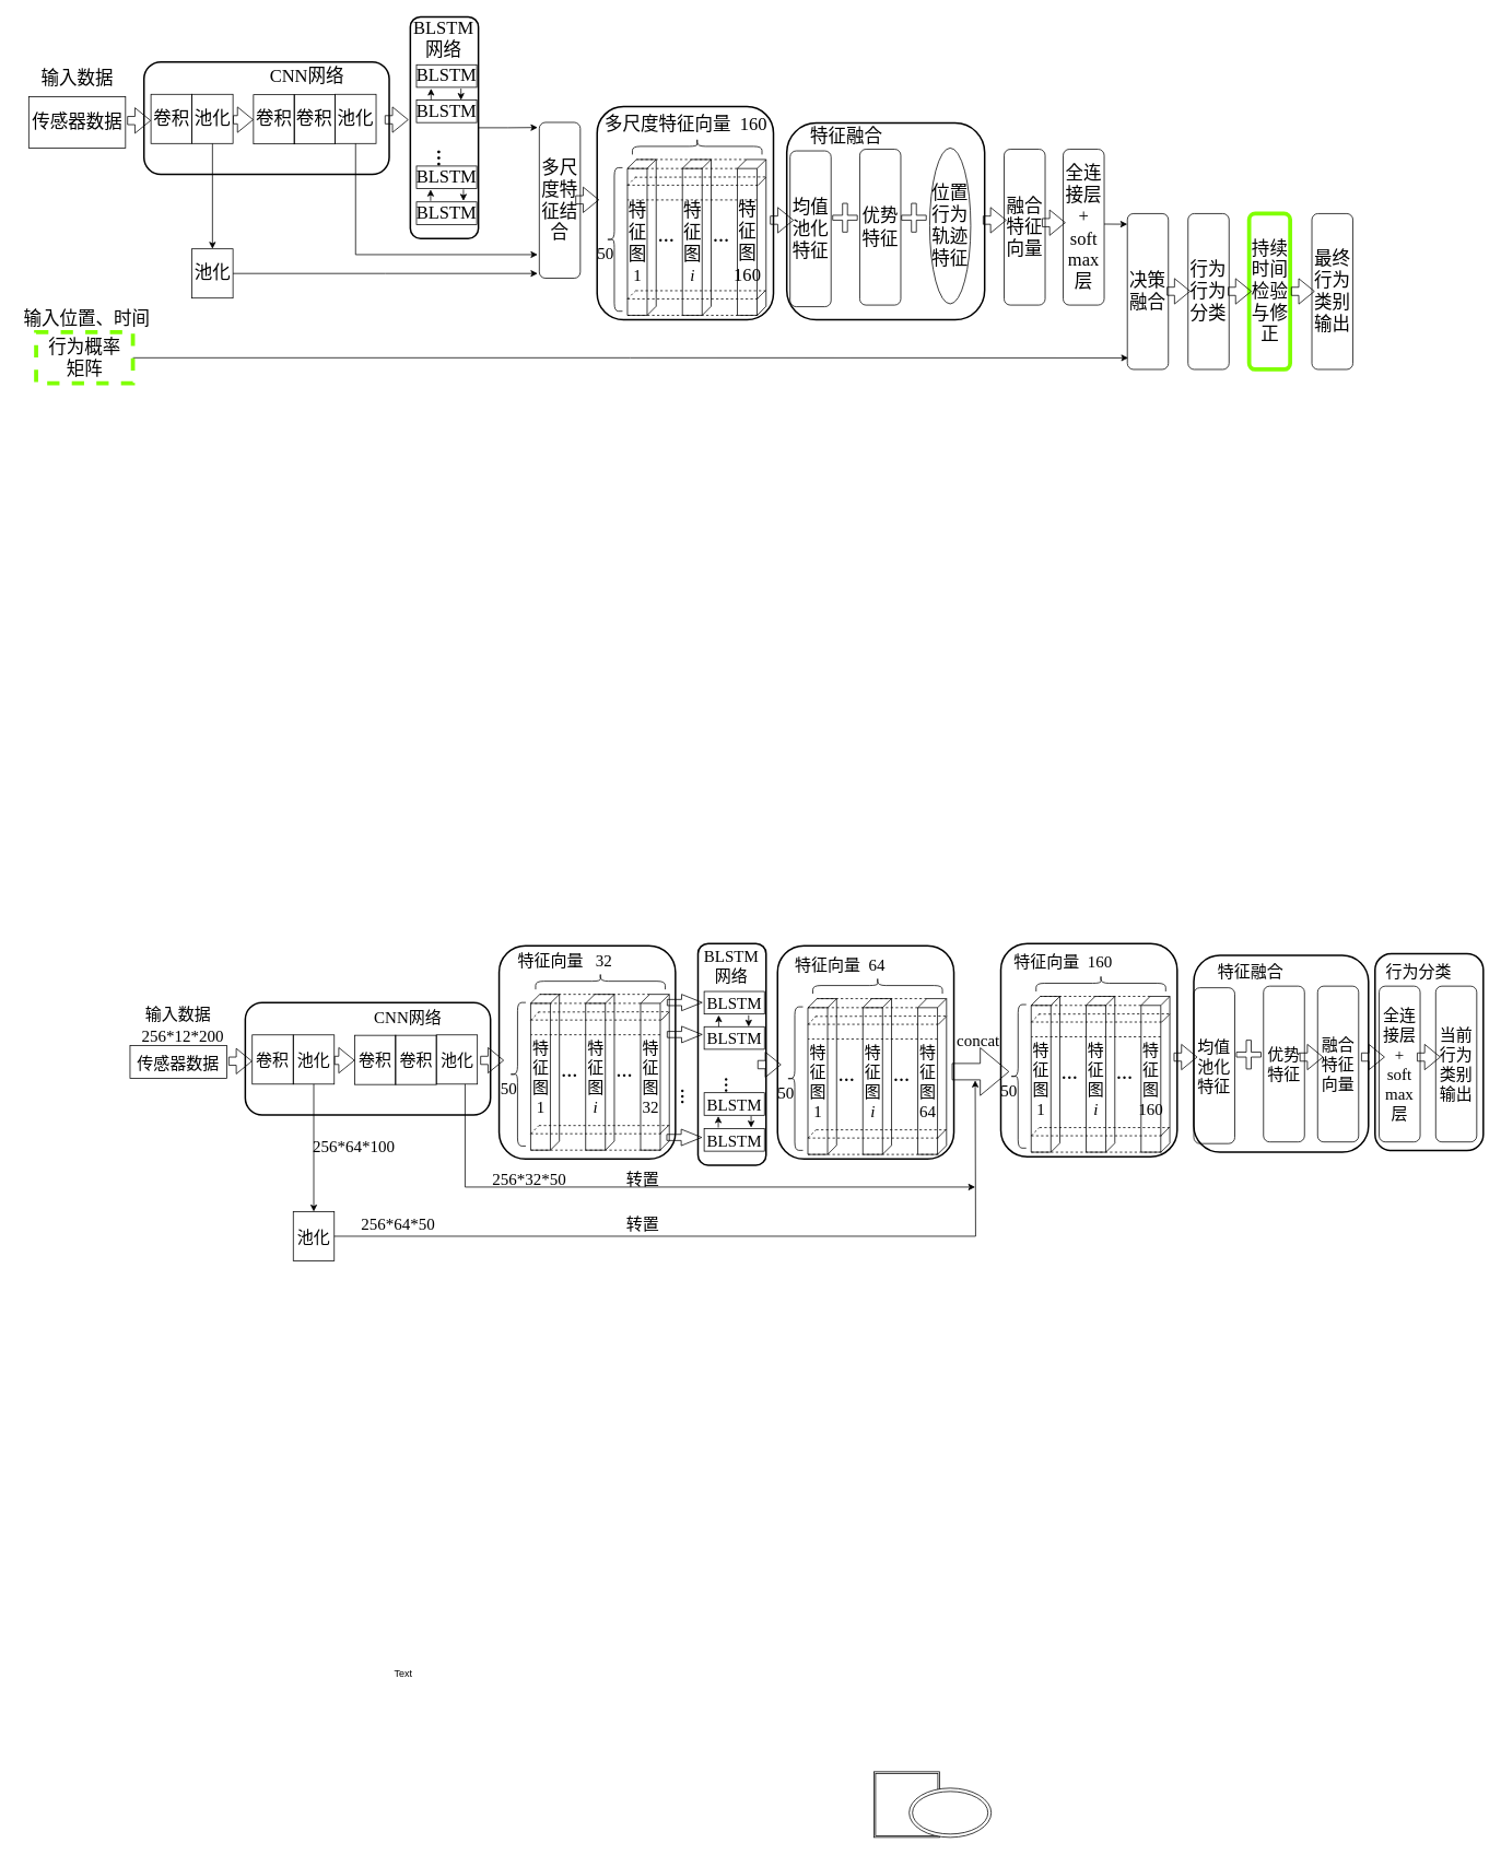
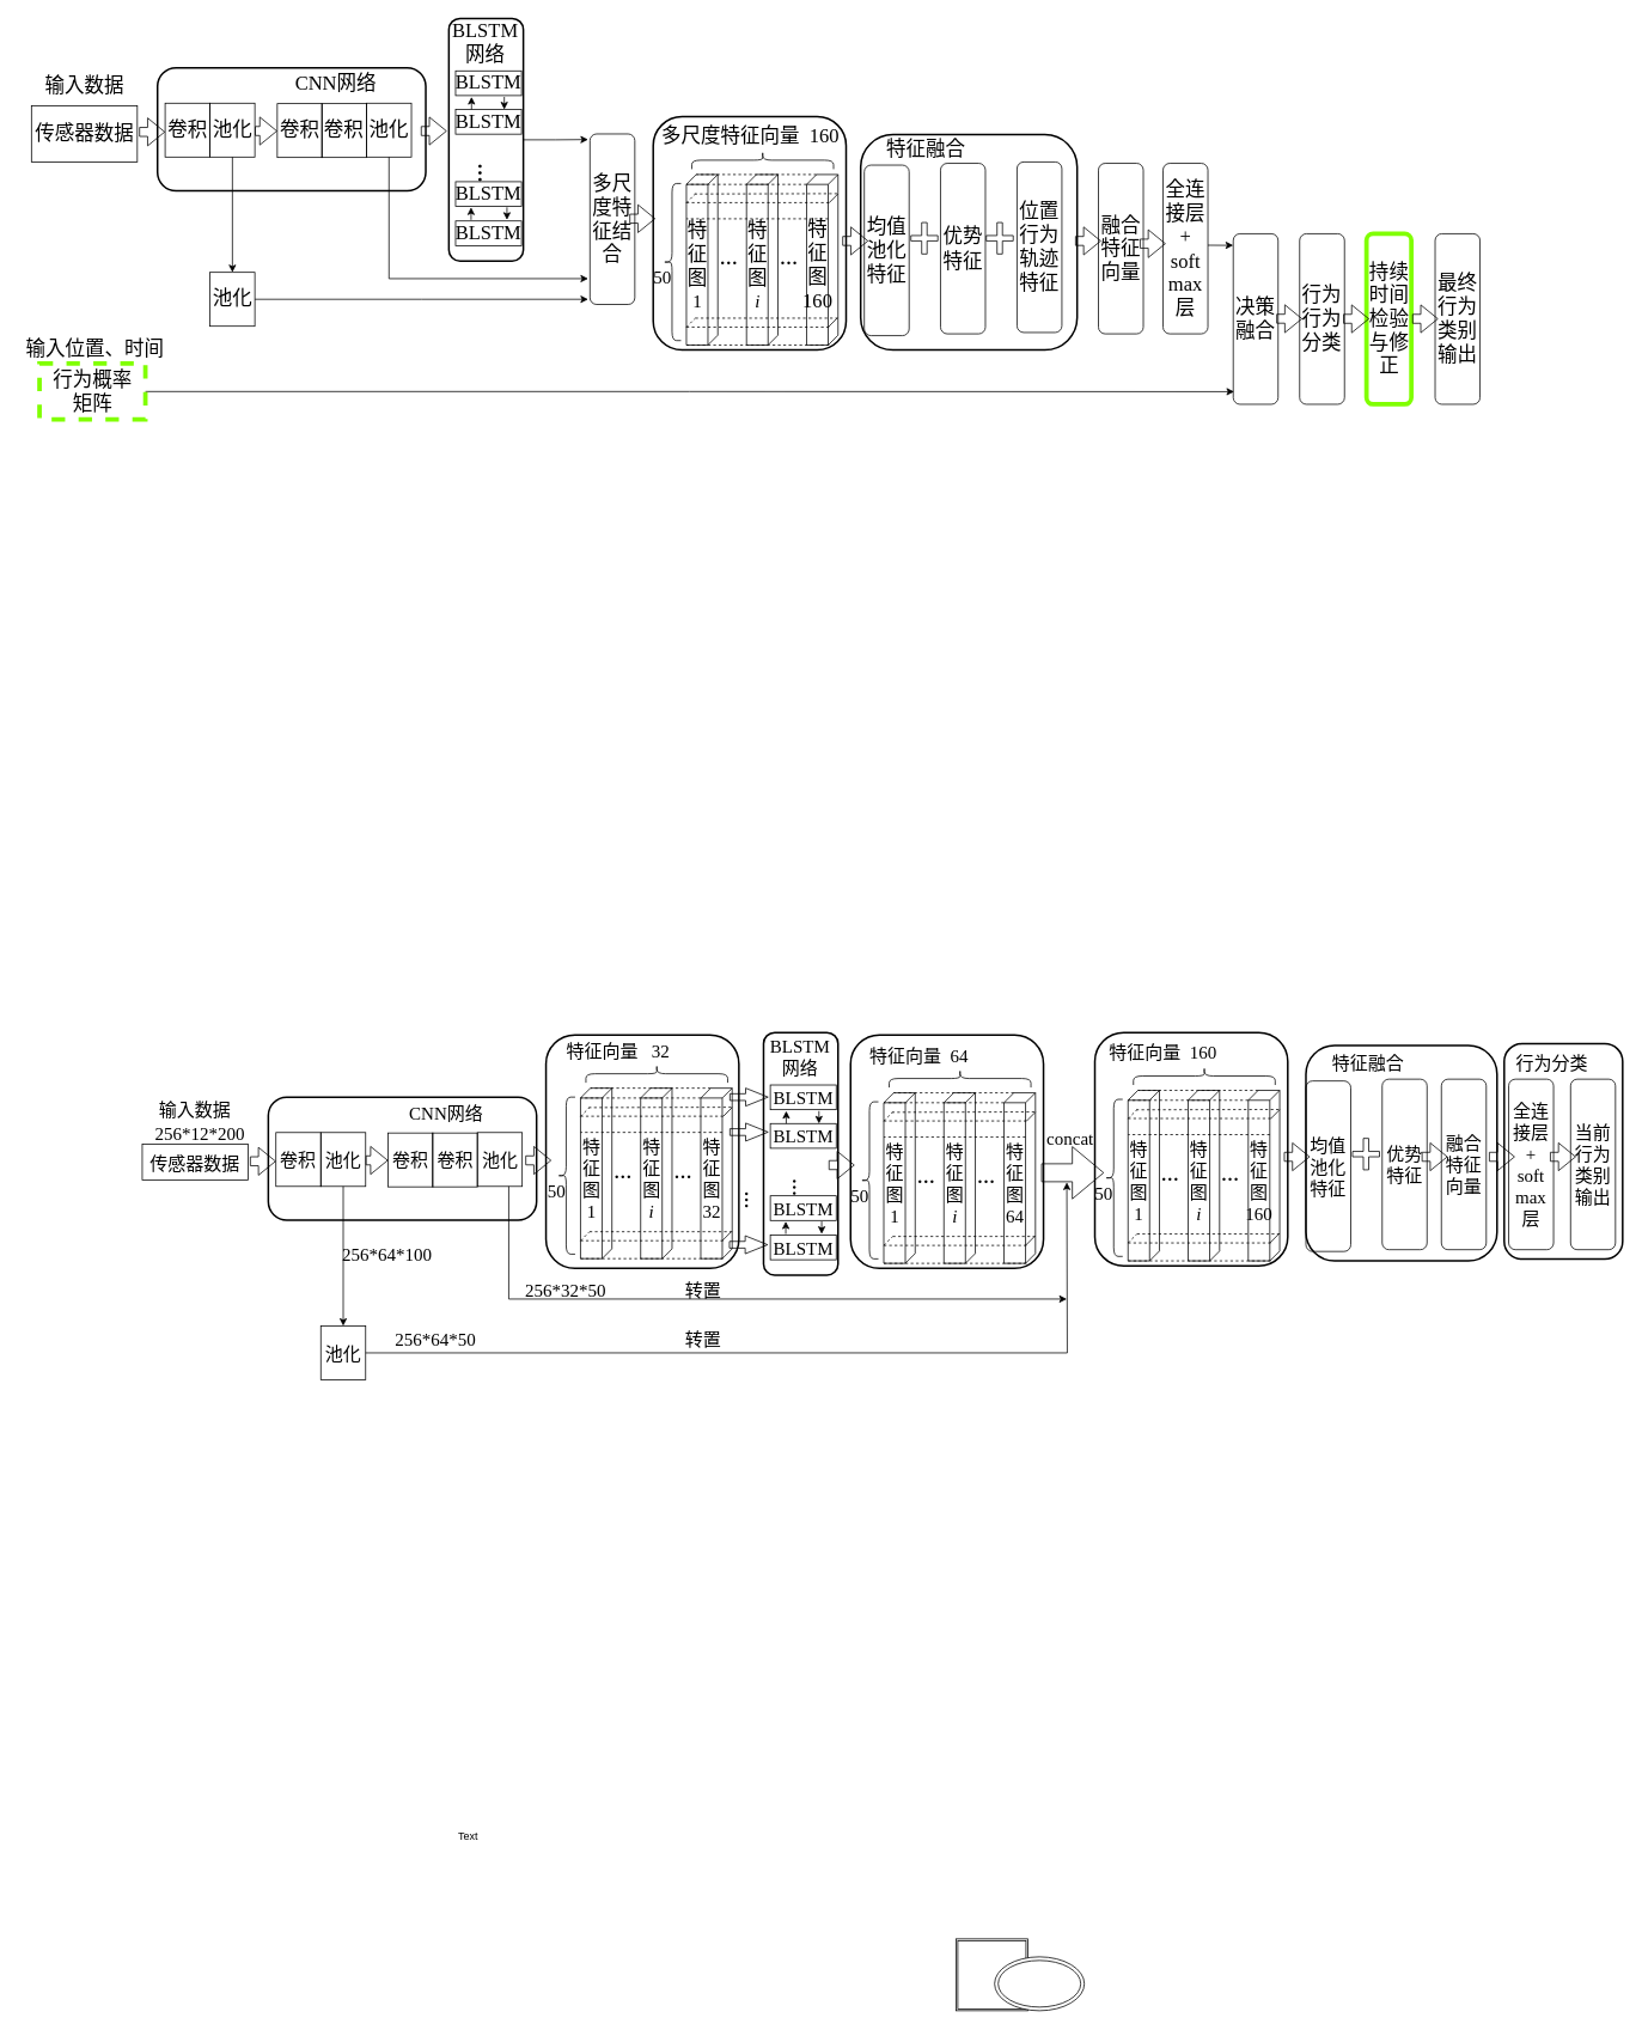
- <mxCell id="183" value="位置行为轨迹特征" style="ellipse;whiteSpace=wrap;html=1;fillColor=none;fontSize=22;fontFamily=Times New Roman;strokeColor=#000000;" parent="1" vertex="1"><mxGeometry x="1133" y="180" width="50" height="190" as="geometry" /></mxCell>
+ <mxCell id="183" value="位置行为轨迹特征" style="rounded=1;whiteSpace=wrap;html=1;fillColor=none;fontSize=22;fontFamily=Times New Roman;strokeColor=#000000;" parent="1" vertex="1"><mxGeometry x="1133" y="180" width="50" height="190" as="geometry" /></mxCell>
- <mxCell id="77" value="256*32*50" style="text;html=1;strokeColor=none;fillColor=none;align=center;verticalAlign=middle;whiteSpace=wrap;rounded=0;fontSize=20;fontFamily=Times New Roman;" parent="1" vertex="1"><mxGeometry x="582.5" y="1427" width="124" height="20" as="geometry" /></mxCell>
+ <mxCell id="77" value="256*32*50" style="text;html=1;strokeColor=none;fillColor=none;align=center;verticalAlign=middle;whiteSpace=wrap;rounded=0;fontSize=20;fontFamily=Times New Roman;" parent="1" vertex="1"><mxGeometry x="567.5" y="1427" width="124" height="20" as="geometry" /></mxCell>
- <mxCell id="195" value="Text" style="text;html=1;align=center;verticalAlign=middle;resizable=0;points=[];autosize=1;" parent="1" vertex="1"><mxGeometry x="471" y="2031" width="40" height="20" as="geometry" /></mxCell>
+ <mxCell id="195" value="Text" style="text;html=1;align=center;verticalAlign=middle;resizable=0;points=[];autosize=1;" parent="1" vertex="1"><mxGeometry x="501" y="2036" width="40" height="20" as="geometry" /></mxCell>
